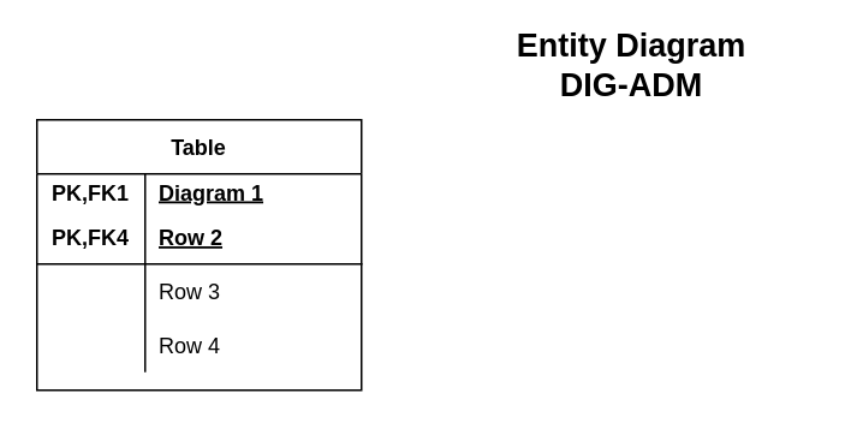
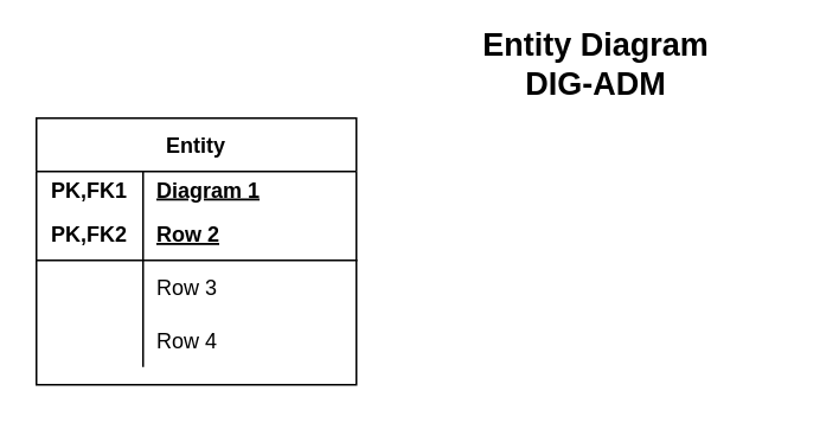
- <mxCell id="15" value="&lt;h2&gt;Entity Diagram&lt;br&gt;DIG-ADM&lt;/h2&gt;" style="text;html=1;strokeColor=none;fillColor=none;align=center;verticalAlign=middle;whiteSpace=wrap;rounded=0;" vertex="1" parent="1"><mxGeometry x="250" y="20" width="200" height="20" as="geometry" /></mxCell>
+ <mxCell id="15" value="&lt;h2&gt;Entity Diagram&lt;br&gt;DIG-ADM&lt;/h2&gt;" style="text;html=1;strokeColor=none;fillColor=none;align=center;verticalAlign=middle;whiteSpace=wrap;rounded=0;" vertex="1" parent="1"><mxGeometry x="235" y="20" width="200" height="20" as="geometry" /></mxCell>
- <mxCell id="2" value="Table" style="shape=table;startSize=30;container=1;collapsible=1;childLayout=tableLayout;fixedRows=1;rowLines=0;fontStyle=1;align=center;resizeLast=1;" vertex="1" parent="1"><mxGeometry x="20" y="60" width="180" height="150" as="geometry" /></mxCell>
+ <mxCell id="2" value="Entity" style="shape=table;startSize=30;container=1;collapsible=1;childLayout=tableLayout;fixedRows=1;rowLines=0;fontStyle=1;align=center;resizeLast=1;" vertex="1" parent="1"><mxGeometry x="20" y="60" width="180" height="150" as="geometry" /></mxCell>
- <mxCell id="7" value="PK,FK4" style="shape=partialRectangle;connectable=0;fillColor=none;top=0;left=0;bottom=0;right=0;fontStyle=1;overflow=hidden;" vertex="1" parent="6"><mxGeometry width="60" height="30" as="geometry" /></mxCell>
+ <mxCell id="7" value="PK,FK2" style="shape=partialRectangle;connectable=0;fillColor=none;top=0;left=0;bottom=0;right=0;fontStyle=1;overflow=hidden;" vertex="1" parent="6"><mxGeometry width="60" height="30" as="geometry" /></mxCell>
